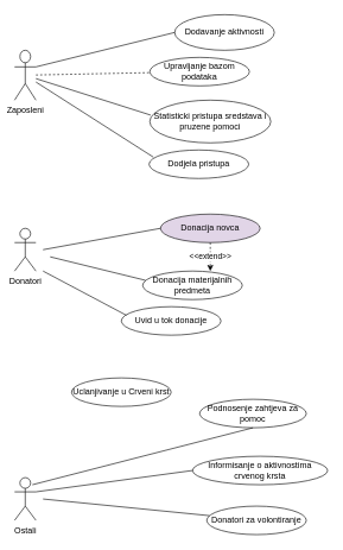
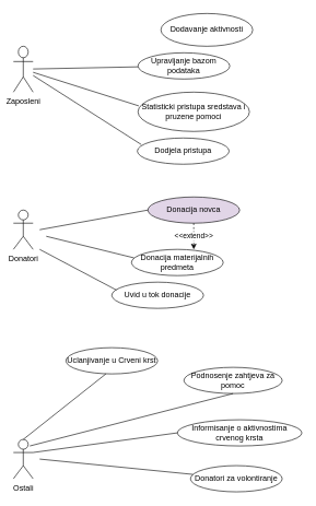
- <mxCell id="6" value="" style="endArrow=none;html=1;rounded=0;entryX=0;entryY=0.5;entryDx=0;entryDy=0;exitX=1;exitY=0.333;exitDx=0;exitDy=0;exitPerimeter=0;" edge="1" parent="1" source="2" target="5"><mxGeometry width="50" height="50" relative="1" as="geometry"><mxPoint x="300" y="230" as="sourcePoint" /><mxPoint x="350" y="180" as="targetPoint" /></mxGeometry></mxCell>
- <mxCell id="8" value="" style="endArrow=none;html=1;rounded=0;dashed=1;" edge="1" parent="1" source="2" target="7"><mxGeometry width="50" height="50" relative="1" as="geometry"><mxPoint x="60" y="103.333" as="sourcePoint" /><mxPoint x="230" y="55" as="targetPoint" /></mxGeometry></mxCell>
+ <mxCell id="8" value="" style="endArrow=none;html=1;rounded=0;" edge="1" parent="1" source="2" target="7"><mxGeometry width="50" height="50" relative="1" as="geometry"><mxPoint x="60" y="103.333" as="sourcePoint" /><mxPoint x="230" y="55" as="targetPoint" /></mxGeometry></mxCell>
+ <mxCell id="21" value="" style="endArrow=none;html=1;rounded=0;entryX=0.436;entryY=1;entryDx=0;entryDy=0;entryPerimeter=0;exitX=0.5;exitY=0;exitDx=0;exitDy=0;exitPerimeter=0;" edge="1" parent="1" source="4" target="20"><mxGeometry width="50" height="50" relative="1" as="geometry"><mxPoint x="300" y="660" as="sourcePoint" /><mxPoint x="350" y="610" as="targetPoint" /></mxGeometry></mxCell>
